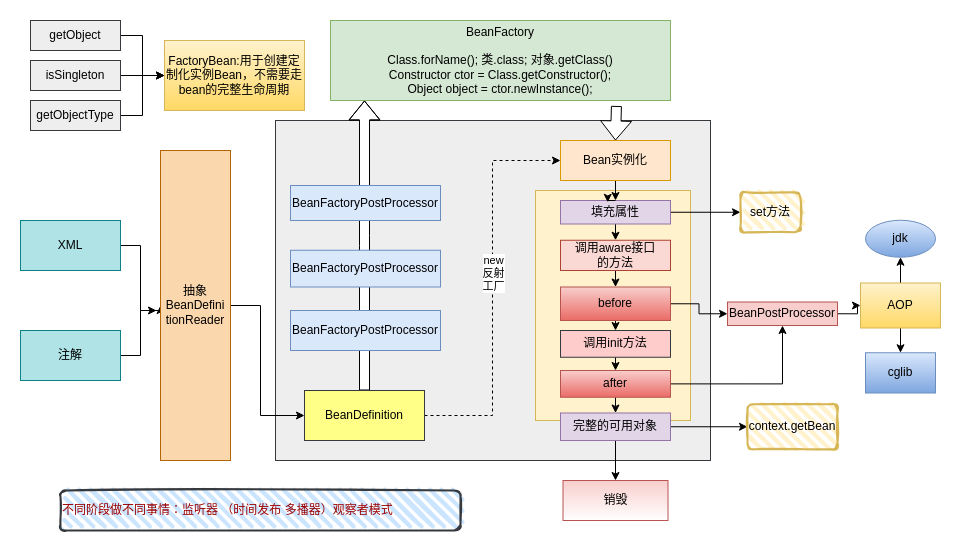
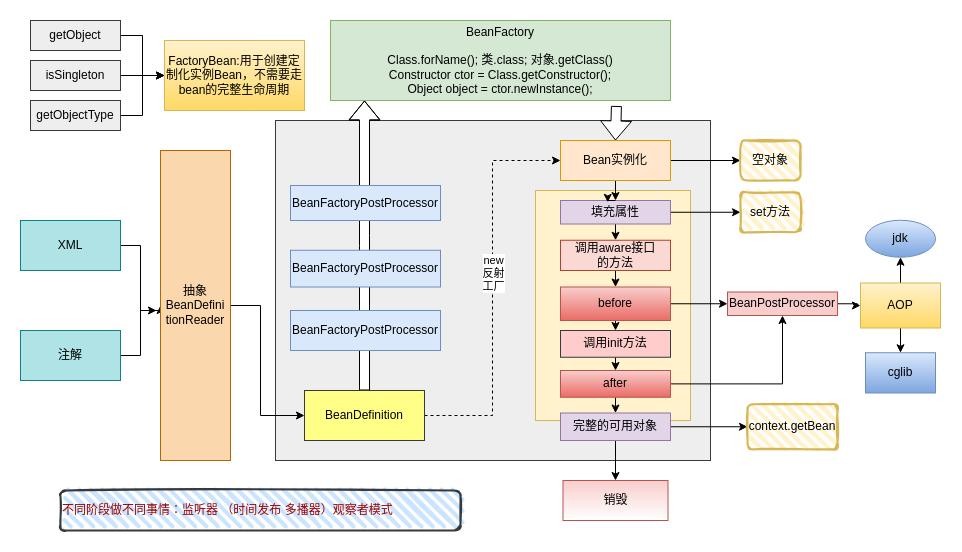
+ <mxCell id="19" style="edgeStyle=orthogonalEdgeStyle;rounded=0;orthogonalLoop=1;jettySize=auto;html=1;exitX=1;exitY=0.5;exitDx=0;exitDy=0;entryX=0;entryY=0.5;entryDx=0;entryDy=0;" parent="1" source="21" target="36" edge="1"><mxGeometry relative="1" as="geometry" /></mxCell>
+ <mxCell id="36" value="空对象" style="rounded=1;whiteSpace=wrap;html=1;strokeWidth=2;fillWeight=4;hachureGap=8;hachureAngle=45;fillColor=#fff2cc;sketch=1;strokeColor=#d6b656;" parent="1" vertex="1"><mxGeometry x="740" y="140" width="60" height="40" as="geometry" /></mxCell>
- <mxCell id="33" value="BeanPostProcessor" style="rounded=0;whiteSpace=wrap;html=1;fillColor=#f8cecc;strokeColor=#b85450;" parent="1" vertex="1"><mxGeometry x="727" y="301.5" width="110" height="23.5" as="geometry" /></mxCell>
+ <mxCell id="33" value="BeanPostProcessor" style="rounded=0;whiteSpace=wrap;html=1;fillColor=#f8cecc;strokeColor=#b85450;" parent="1" vertex="1"><mxGeometry x="727" y="291.5" width="110" height="23.5" as="geometry" /></mxCell>
